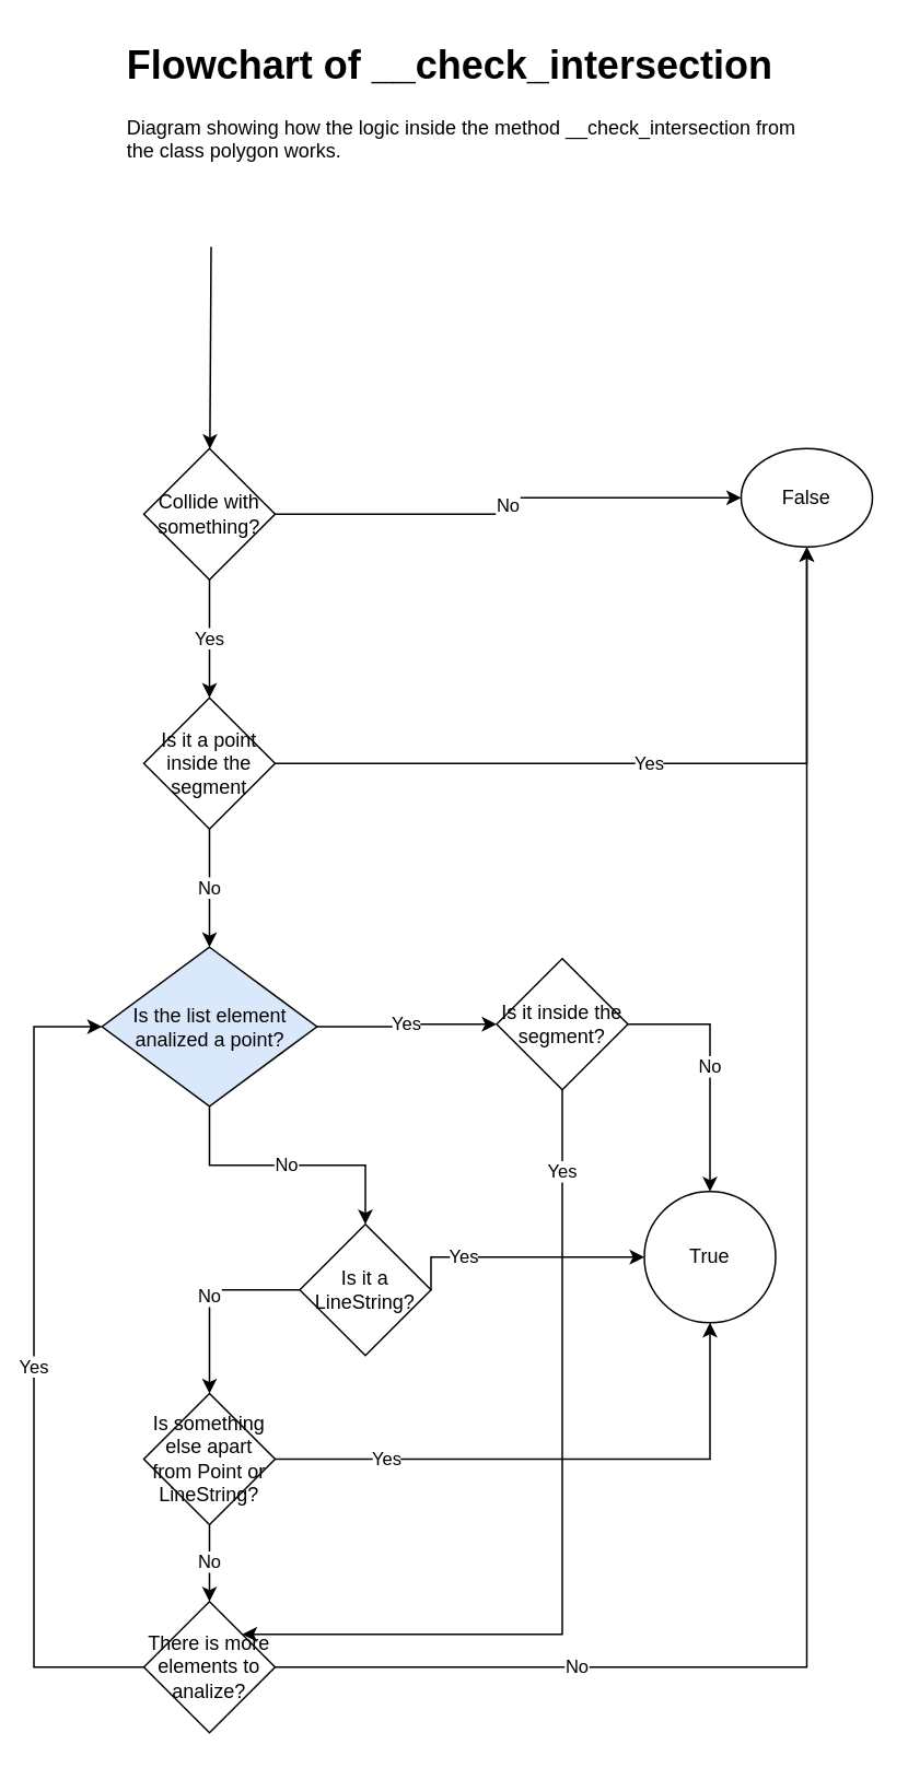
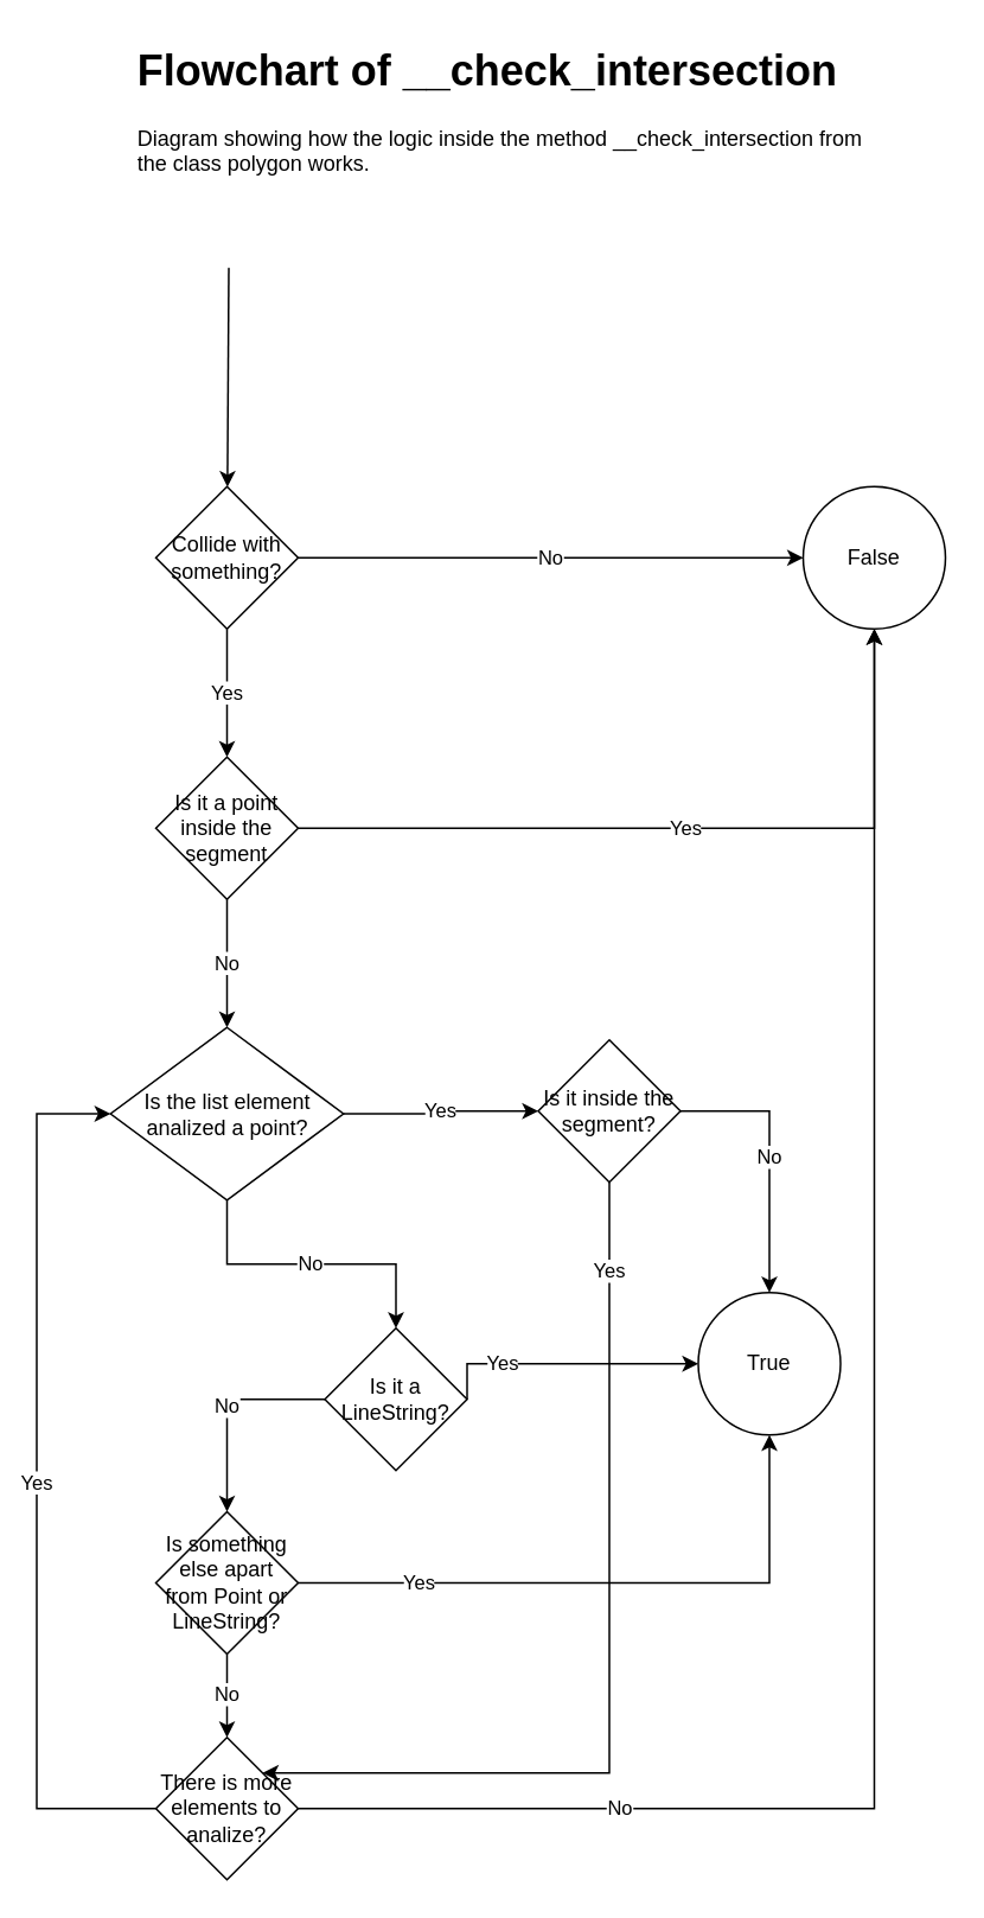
- <mxCell id="5" value="False" style="ellipse;whiteSpace=wrap;html=1;aspect=fixed;" parent="1" vertex="1"><mxGeometry x="451" y="273" width="80" height="60" as="geometry" /></mxCell>
+ <mxCell id="5" value="False" style="ellipse;whiteSpace=wrap;html=1;aspect=fixed;" parent="1" vertex="1"><mxGeometry x="451" y="273" width="80" height="80" as="geometry" /></mxCell>
- <mxCell id="11" value="Is the list element analized a point?" style="rhombus;whiteSpace=wrap;html=1;fillColor=#dae8fc;" parent="1" vertex="1"><mxGeometry x="61.5" y="577" width="131" height="97" as="geometry" /></mxCell>
+ <mxCell id="11" value="Is the list element analized a point?" style="rhombus;whiteSpace=wrap;html=1;" parent="1" vertex="1"><mxGeometry x="61.5" y="577" width="131" height="97" as="geometry" /></mxCell>
